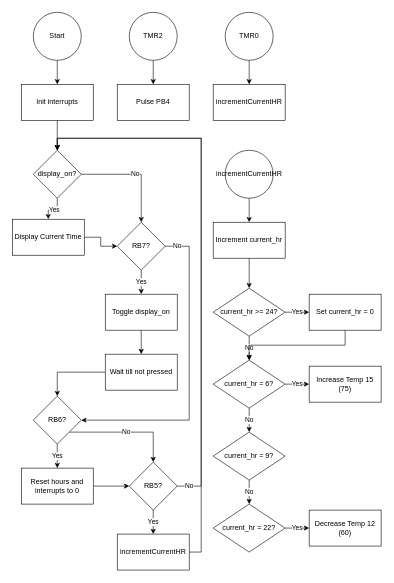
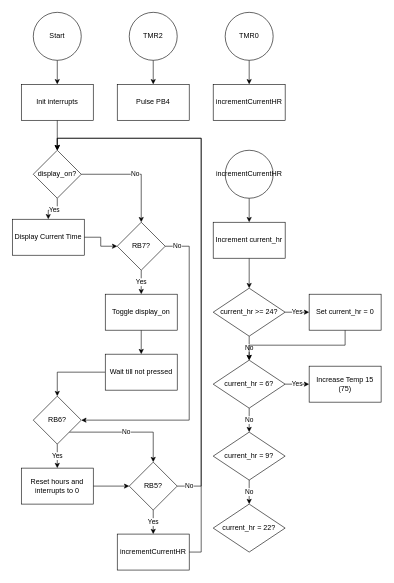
- <mxCell id="41" value="Yes" style="edgeStyle=orthogonalEdgeStyle;rounded=0;orthogonalLoop=1;jettySize=auto;html=1;" parent="1" source="42" target="43" edge="1"><mxGeometry relative="1" as="geometry" /></mxCell>
- <mxCell id="43" value="Decrease Temp 12&lt;div&gt;(60)&lt;/div&gt;" style="whiteSpace=wrap;html=1;" parent="1" vertex="1"><mxGeometry x="515" y="850" width="120" height="60" as="geometry" /></mxCell>
